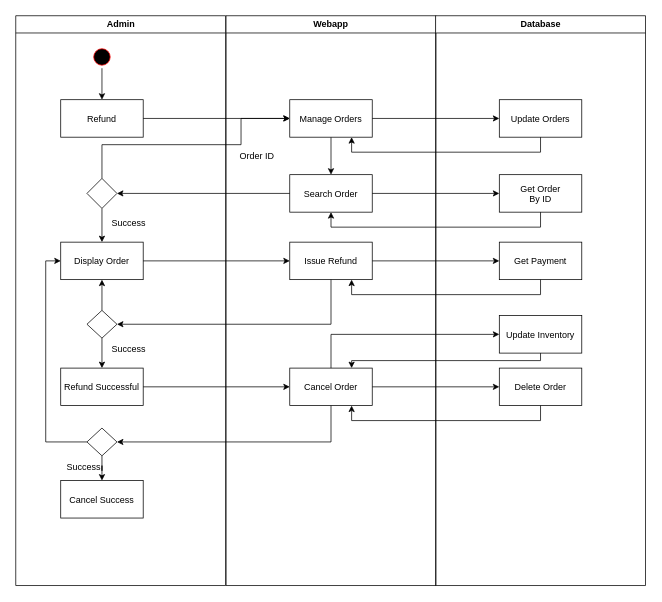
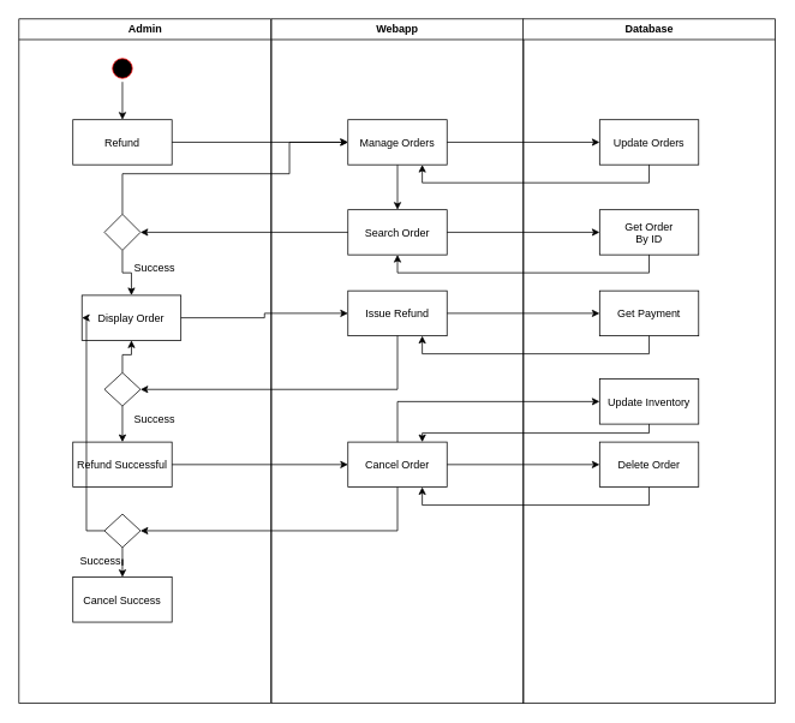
- <mxCell id="24" value="Order ID" style="text;html=1;align=center;verticalAlign=middle;resizable=0;points=[];autosize=1;strokeColor=none;fillColor=none;" vertex="1" parent="20"><mxGeometry x="5.5" y="172" width="70" height="30" as="geometry" /></mxCell>
- <mxCell id="8" value="Display Order" style="verticalAlign=middle;" vertex="1" parent="2"><mxGeometry x="60" y="302" width="110" height="50" as="geometry" /></mxCell>
+ <mxCell id="8" value="Display Order" style="verticalAlign=middle;" vertex="1" parent="2"><mxGeometry x="70" y="307" width="110" height="50" as="geometry" /></mxCell>
